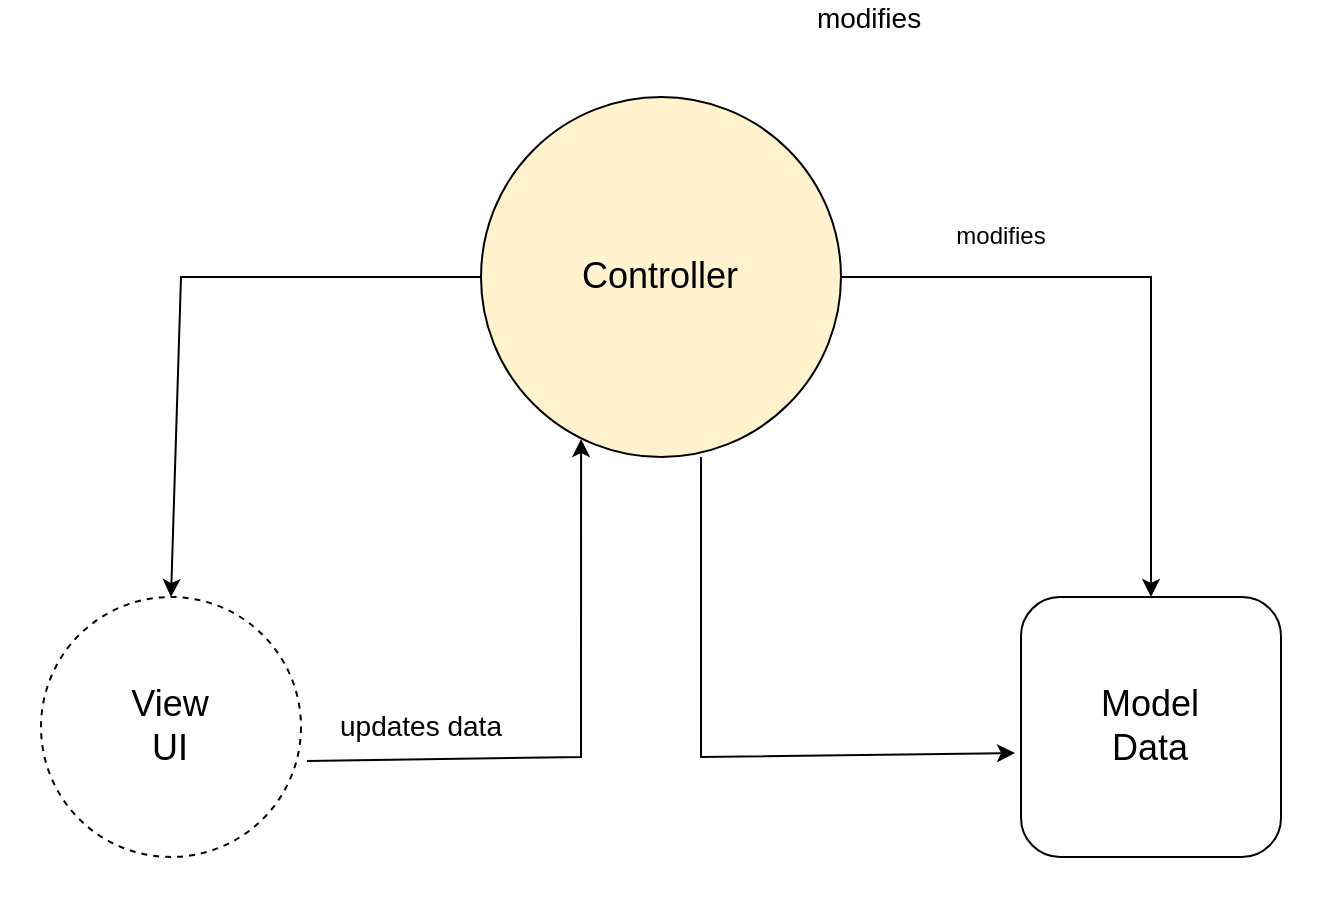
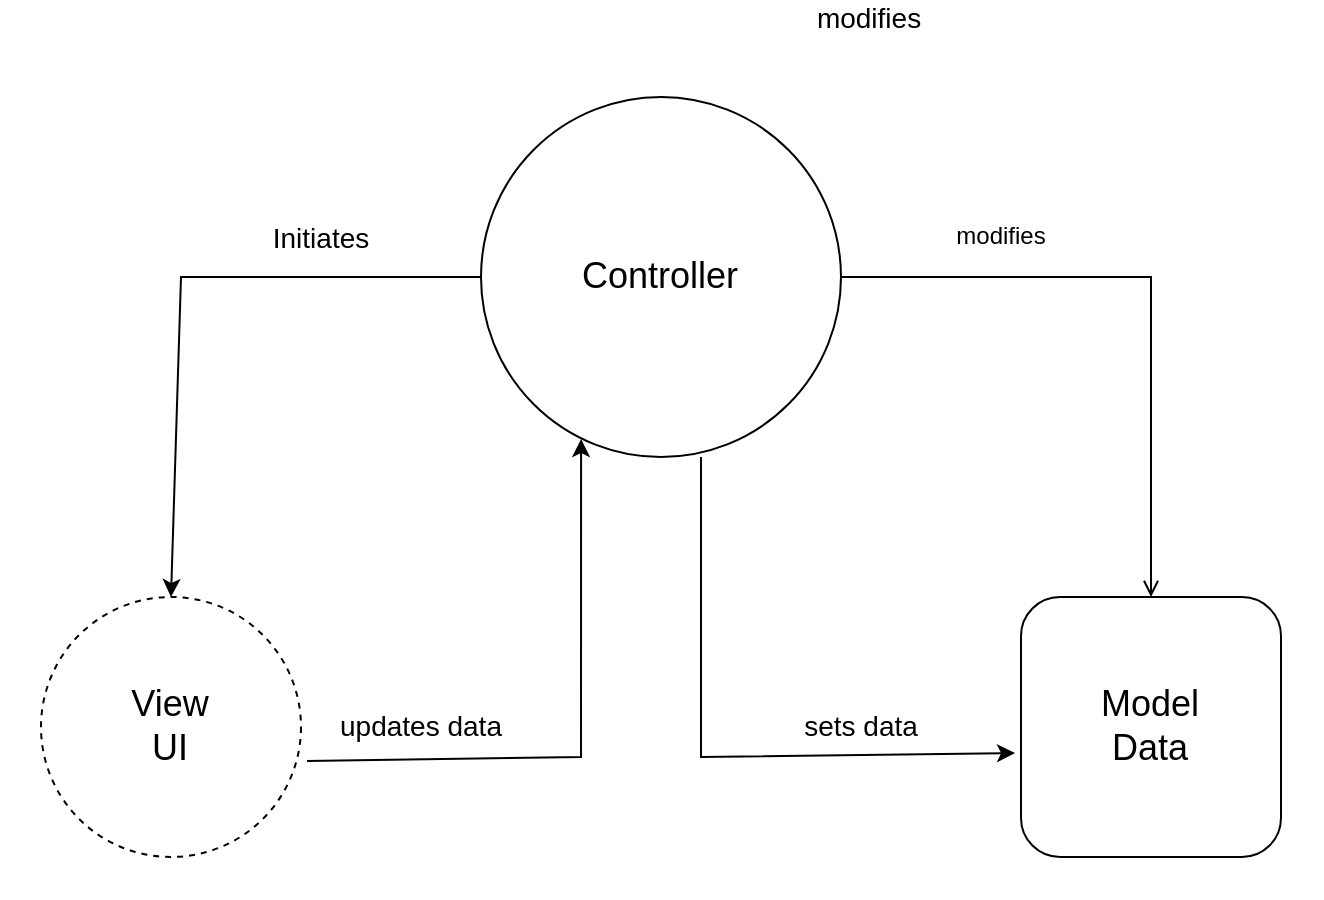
+ <mxCell id="10" value="&lt;font style=&quot;font-size: 14px;&quot;&gt;Initiates&lt;/font&gt;" style="text;html=1;align=center;verticalAlign=middle;resizable=0;points=[];autosize=1;strokeColor=none;fillColor=none;fontSize=18;" parent="1" vertex="1"><mxGeometry x="125" y="70" width="70" height="40" as="geometry" /></mxCell>
- <mxCell id="4" value="&lt;font style=&quot;font-size: 18px;&quot;&gt;Controller&lt;/font&gt;" style="ellipse;whiteSpace=wrap;html=1;aspect=fixed;fillColor=#fff2cc;" parent="1" vertex="1"><mxGeometry x="240" y="20" width="180" height="180" as="geometry" /></mxCell>
+ <mxCell id="4" value="&lt;font style=&quot;font-size: 18px;&quot;&gt;Controller&lt;/font&gt;" style="ellipse;whiteSpace=wrap;html=1;aspect=fixed;" parent="1" vertex="1"><mxGeometry x="240" y="20" width="180" height="180" as="geometry" /></mxCell>
- <mxCell id="2" style="edgeStyle=orthogonalEdgeStyle;rounded=0;orthogonalLoop=1;jettySize=auto;html=1;fontSize=18;exitX=1;exitY=0.5;exitDx=0;exitDy=0;" parent="1" source="4" target="6" edge="1"><mxGeometry relative="1" as="geometry"><mxPoint x="550" y="80" as="targetPoint" /></mxGeometry></mxCell>
+ <mxCell id="2" style="edgeStyle=orthogonalEdgeStyle;rounded=0;orthogonalLoop=1;jettySize=auto;html=1;fontSize=18;exitX=1;exitY=0.5;exitDx=0;exitDy=0;endArrow=open;" parent="1" source="4" target="6" edge="1"><mxGeometry relative="1" as="geometry"><mxPoint x="550" y="80" as="targetPoint" /></mxGeometry></mxCell>
+ <mxCell id="12" value="sets data" style="text;html=1;align=center;verticalAlign=middle;resizable=0;points=[];autosize=1;strokeColor=none;fillColor=none;fontSize=14;" parent="1" vertex="1"><mxGeometry x="390" y="320" width="80" height="30" as="geometry" /></mxCell>
